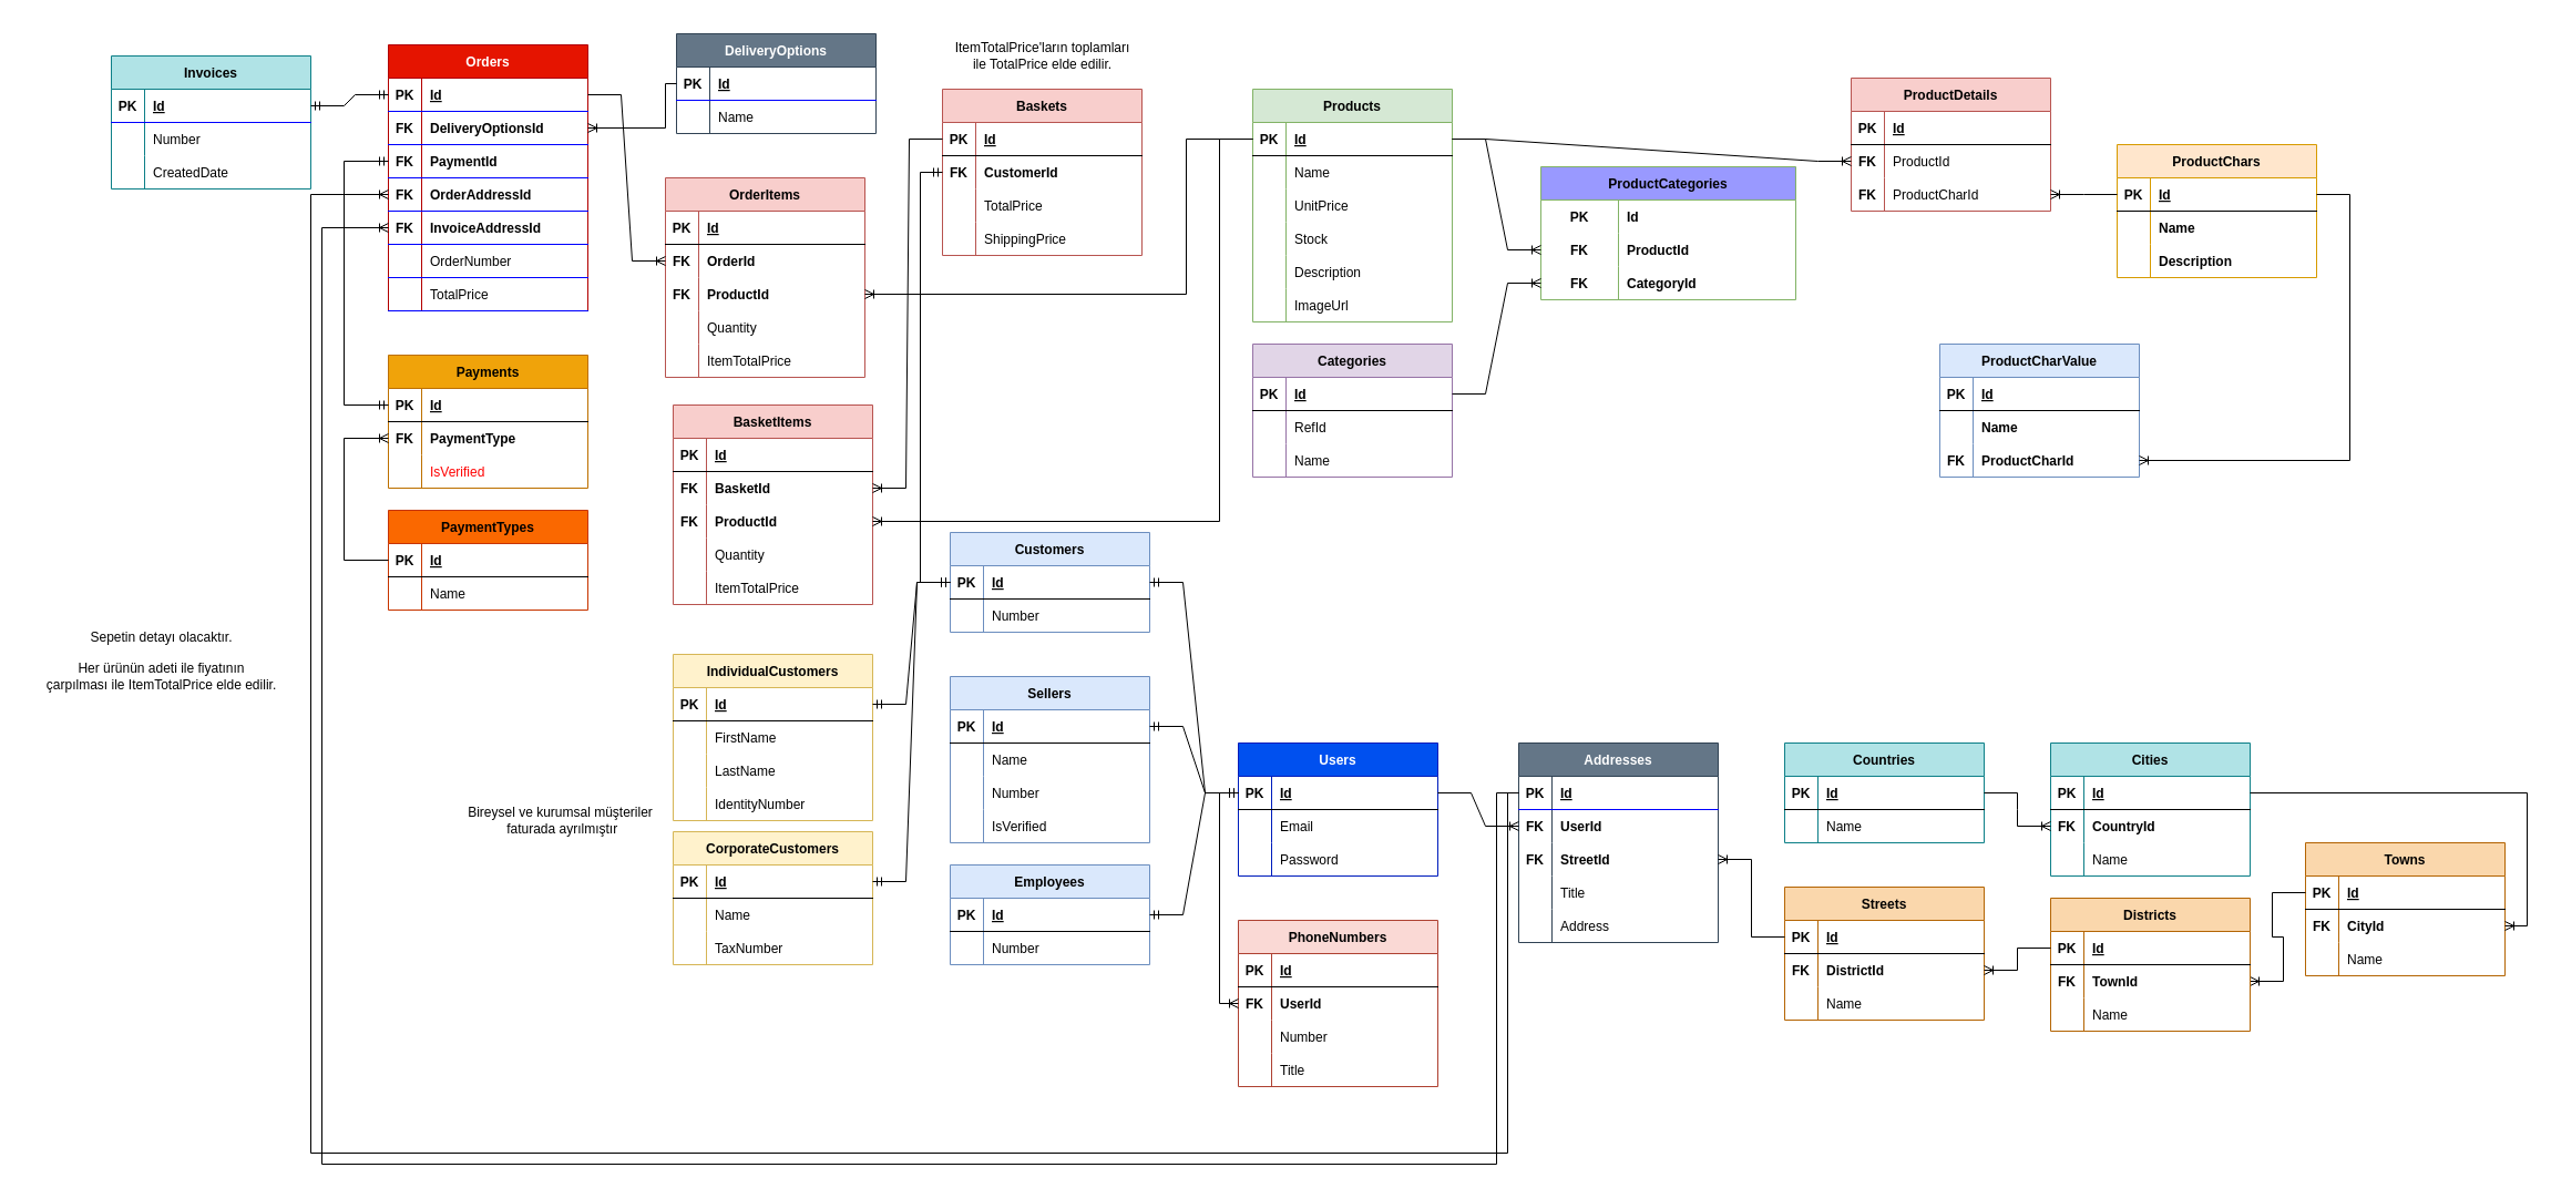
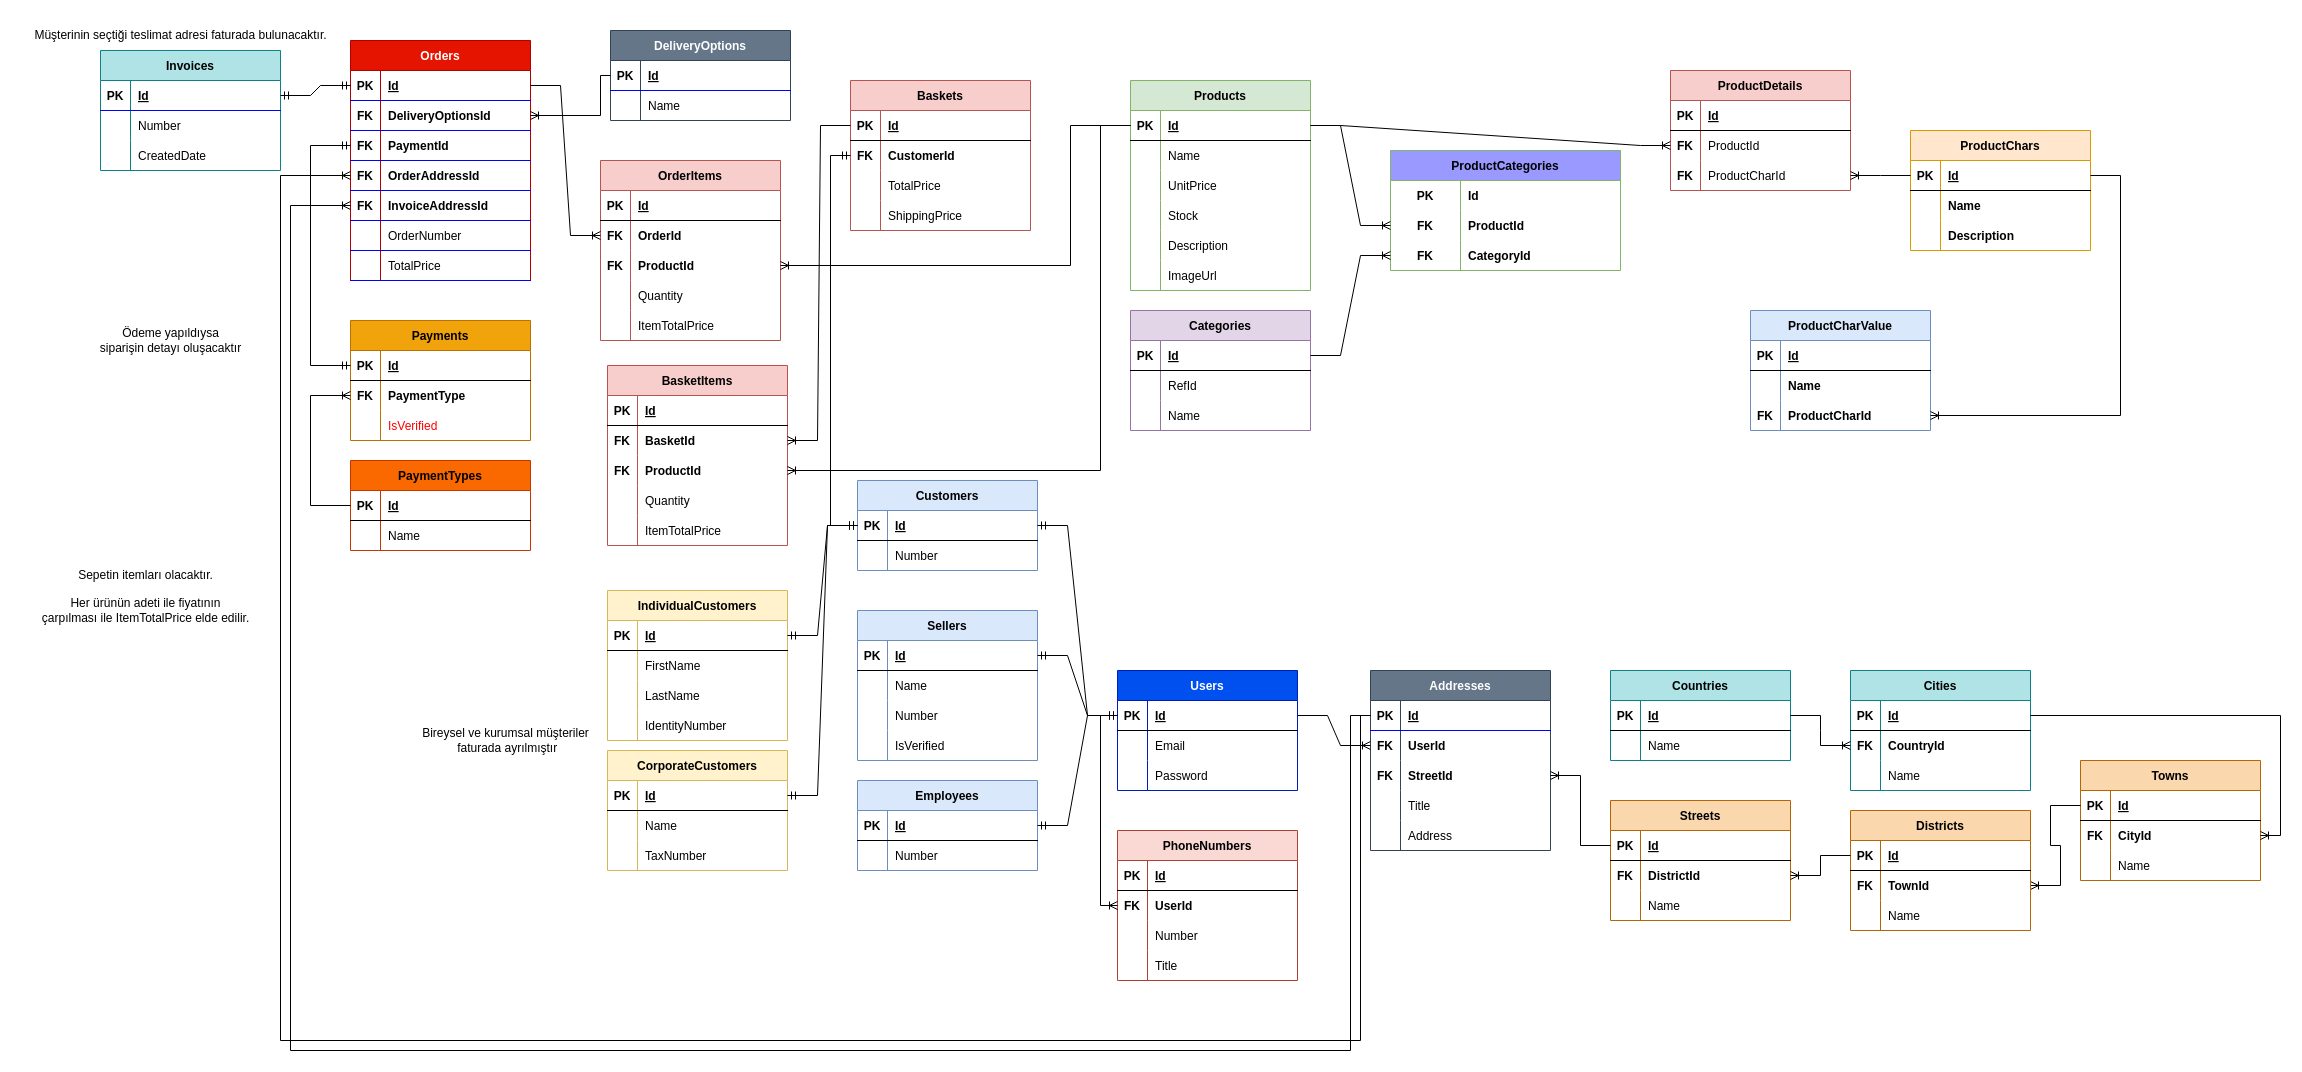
+ <mxCell id="219" value="Müşterinin seçtiği teslimat adresi faturada bulunacaktır." style="text;html=1;align=center;verticalAlign=middle;resizable=0;points=[];autosize=1;strokeColor=none;fillColor=none;fontColor=#000000;" parent="1" vertex="1"><mxGeometry x="20" width="320" height="30" as="geometry" y="20" /></mxCell>
- <mxCell id="181" value="ItemTotalPrice'ların toplamları &lt;br&gt;ile TotalPrice elde edilir." style="text;html=1;align=center;verticalAlign=middle;resizable=0;points=[];autosize=1;strokeColor=none;fillColor=none;fontColor=#000000;" parent="1" vertex="1"><mxGeometry x="850" y="30" width="180" height="40" as="geometry" /></mxCell>
+ <mxCell id="178" value="&lt;font color=&quot;#000000&quot;&gt;Ödeme yapıldıysa &lt;br&gt;siparişin detayı oluşacaktır&lt;/font&gt;" style="text;html=1;align=center;verticalAlign=middle;resizable=0;points=[];autosize=1;strokeColor=none;fillColor=none;fontColor=#FF0000;" parent="1" vertex="1"><mxGeometry x="90" y="320" width="160" height="40" as="geometry" /></mxCell>
- <mxCell id="179" value="Sepetin detayı olacaktır." style="text;html=1;align=center;verticalAlign=middle;resizable=0;points=[];autosize=1;strokeColor=none;fillColor=none;fontColor=#000000;" parent="1" vertex="1"><mxGeometry x="65" y="560" width="160" height="30" as="geometry" /></mxCell>
+ <mxCell id="179" value="Sepetin itemları olacaktır." style="text;html=1;align=center;verticalAlign=middle;resizable=0;points=[];autosize=1;strokeColor=none;fillColor=none;fontColor=#000000;" parent="1" vertex="1"><mxGeometry x="65" y="560" width="160" height="30" as="geometry" /></mxCell>
